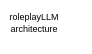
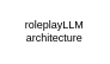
- <mxCell id="2" value="roleplayLLM architecture" style="text;html=1;align=center;verticalAlign=middle;whiteSpace=wrap;rounded=0;" parent="1" vertex="1"><mxGeometry x="5" y="15" width="80" height="30" as="geometry" /></mxCell>
+ <mxCell id="2" value="roleplayLLM architecture" style="text;html=1;align=center;verticalAlign=middle;whiteSpace=wrap;rounded=0;" parent="1" vertex="1"><mxGeometry x="20" y="20" width="80" height="30" as="geometry" /></mxCell>
